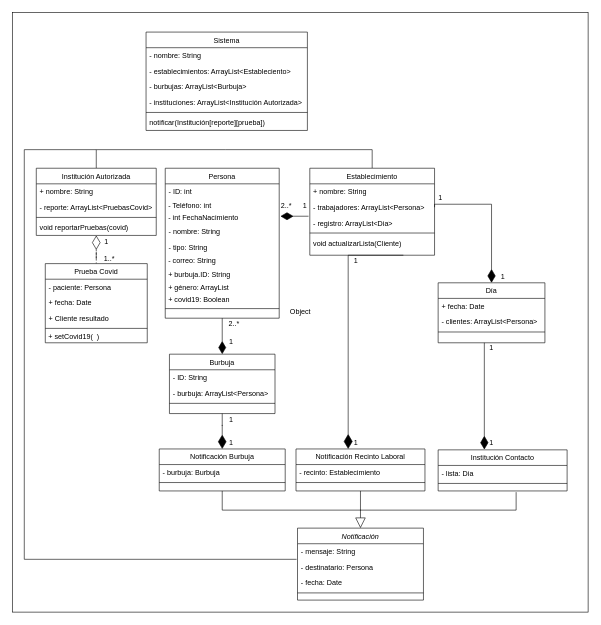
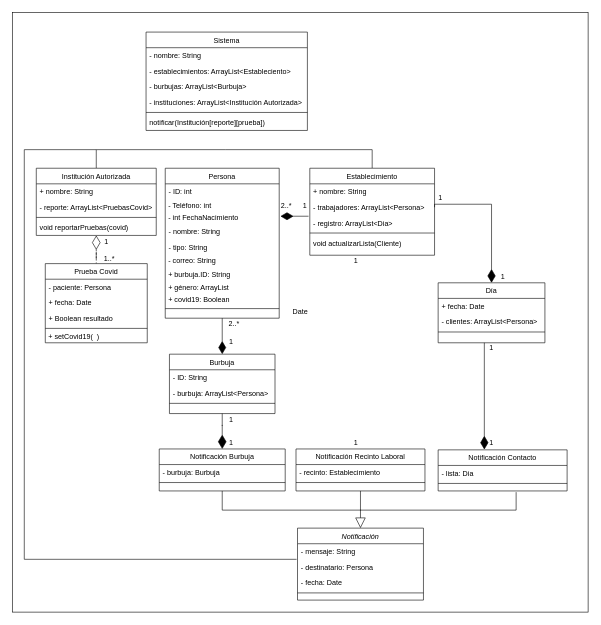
- <mxCell id="86" value="Object" style="html=1;fillColor=none;" vertex="1" parent="1"><mxGeometry x="20" y="20" width="960" height="1000" as="geometry" /></mxCell>
+ <mxCell id="86" value="Date" style="html=1;fillColor=none;" vertex="1" parent="1"><mxGeometry x="20" y="20" width="960" height="1000" as="geometry" /></mxCell>
- <mxCell id="26" value="+ Cliente resultado" style="text;align=left;verticalAlign=top;spacingLeft=4;spacingRight=4;overflow=hidden;rotatable=0;points=[[0,0.5],[1,0.5]];portConstraint=eastwest;" parent="23" vertex="1"><mxGeometry y="78" width="170" height="26" as="geometry" /></mxCell>
+ <mxCell id="26" value="+ Boolean resultado" style="text;align=left;verticalAlign=top;spacingLeft=4;spacingRight=4;overflow=hidden;rotatable=0;points=[[0,0.5],[1,0.5]];portConstraint=eastwest;" parent="23" vertex="1"><mxGeometry y="78" width="170" height="26" as="geometry" /></mxCell>
- <mxCell id="70" style="edgeStyle=orthogonalEdgeStyle;rounded=0;orthogonalLoop=1;jettySize=auto;html=1;startArrow=diamondThin;startFill=1;startSize=22;endArrow=none;endFill=0;entryX=0.75;entryY=1;entryDx=0;entryDy=0;" edge="1" parent="1" source="71" target="55"><mxGeometry relative="1" as="geometry"><mxPoint x="700" y="420" as="targetPoint" /><Array as="points"><mxPoint x="580" y="425" /></Array></mxGeometry></mxCell>
- <mxCell id="75" value="Institución Contacto" style="swimlane;fontStyle=0;align=center;verticalAlign=top;childLayout=stackLayout;horizontal=1;startSize=26;horizontalStack=0;resizeParent=1;resizeLast=0;collapsible=1;marginBottom=0;rounded=0;shadow=0;strokeWidth=1;" vertex="1" parent="1"><mxGeometry x="730" y="749.5" width="215" height="68.5" as="geometry"><mxRectangle x="130" y="380" width="160" height="26" as="alternateBounds" /></mxGeometry></mxCell>
+ <mxCell id="75" value="Notificación Contacto" style="swimlane;fontStyle=0;align=center;verticalAlign=top;childLayout=stackLayout;horizontal=1;startSize=26;horizontalStack=0;resizeParent=1;resizeLast=0;collapsible=1;marginBottom=0;rounded=0;shadow=0;strokeWidth=1;" vertex="1" parent="1"><mxGeometry x="730" y="749.5" width="215" height="68.5" as="geometry"><mxRectangle x="130" y="380" width="160" height="26" as="alternateBounds" /></mxGeometry></mxCell>
